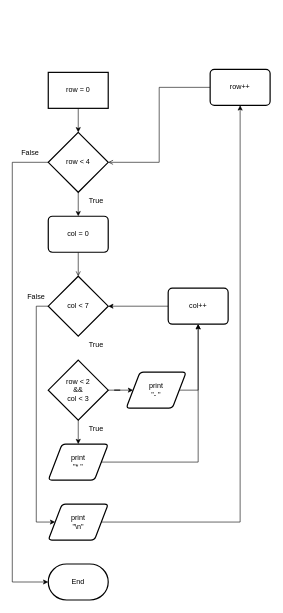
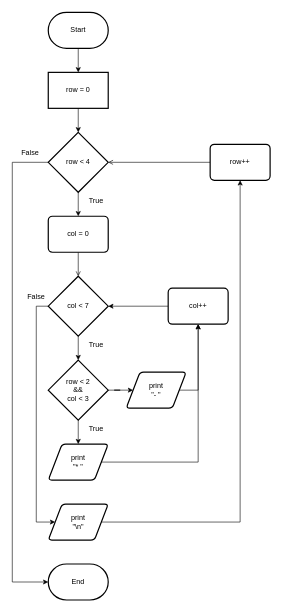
+ <mxCell id="3" value="&lt;div&gt;Start&lt;/div&gt;" style="strokeWidth=2;html=1;shape=mxgraph.flowchart.terminator;whiteSpace=wrap;" parent="1" vertex="1"><mxGeometry x="80" y="20" width="100" height="60" as="geometry" /></mxCell>
+ <mxCell id="2" value="" style="edgeStyle=orthogonalEdgeStyle;rounded=0;orthogonalLoop=1;jettySize=auto;html=1;" edge="1" parent="1" source="3" target="6"><mxGeometry relative="1" as="geometry" /></mxCell>
- <mxCell id="27" value="row++" style="rounded=1;whiteSpace=wrap;html=1;absoluteArcSize=1;arcSize=14;strokeWidth=2;" parent="1" vertex="1"><mxGeometry x="350" y="115" width="100" height="60" as="geometry" /></mxCell>
+ <mxCell id="27" value="row++" style="rounded=1;whiteSpace=wrap;html=1;absoluteArcSize=1;arcSize=14;strokeWidth=2;" parent="1" vertex="1"><mxGeometry x="350" y="240" width="100" height="60" as="geometry" /></mxCell>
+ <mxCell id="12" style="edgeStyle=orthogonalEdgeStyle;rounded=0;orthogonalLoop=1;jettySize=auto;html=1;exitX=0.5;exitY=1;exitDx=0;exitDy=0;exitPerimeter=0;entryX=0.5;entryY=0;entryDx=0;entryDy=0;entryPerimeter=0;" parent="1" source="14" target="17" edge="1"><mxGeometry relative="1" as="geometry" /></mxCell>
